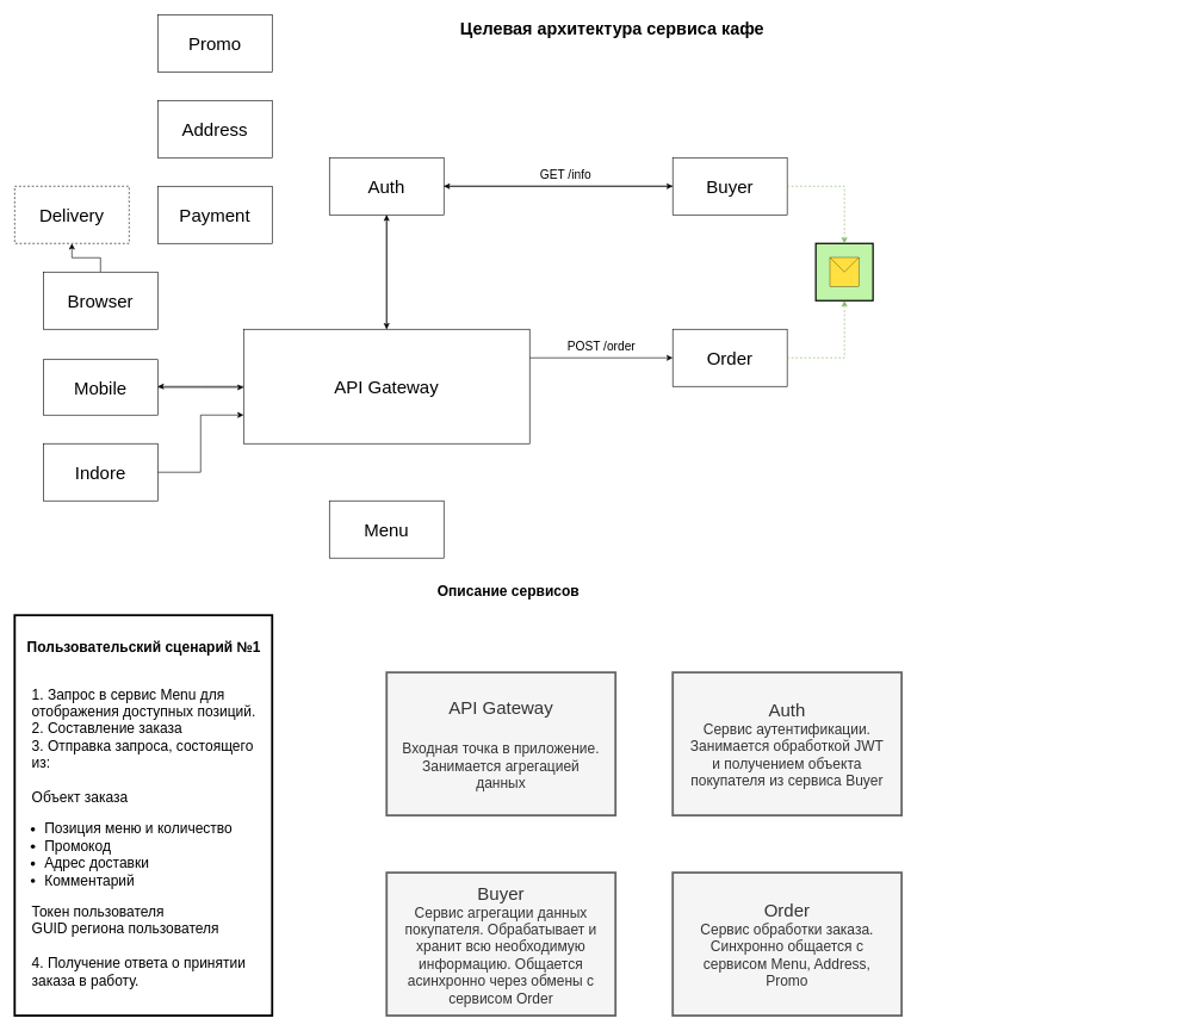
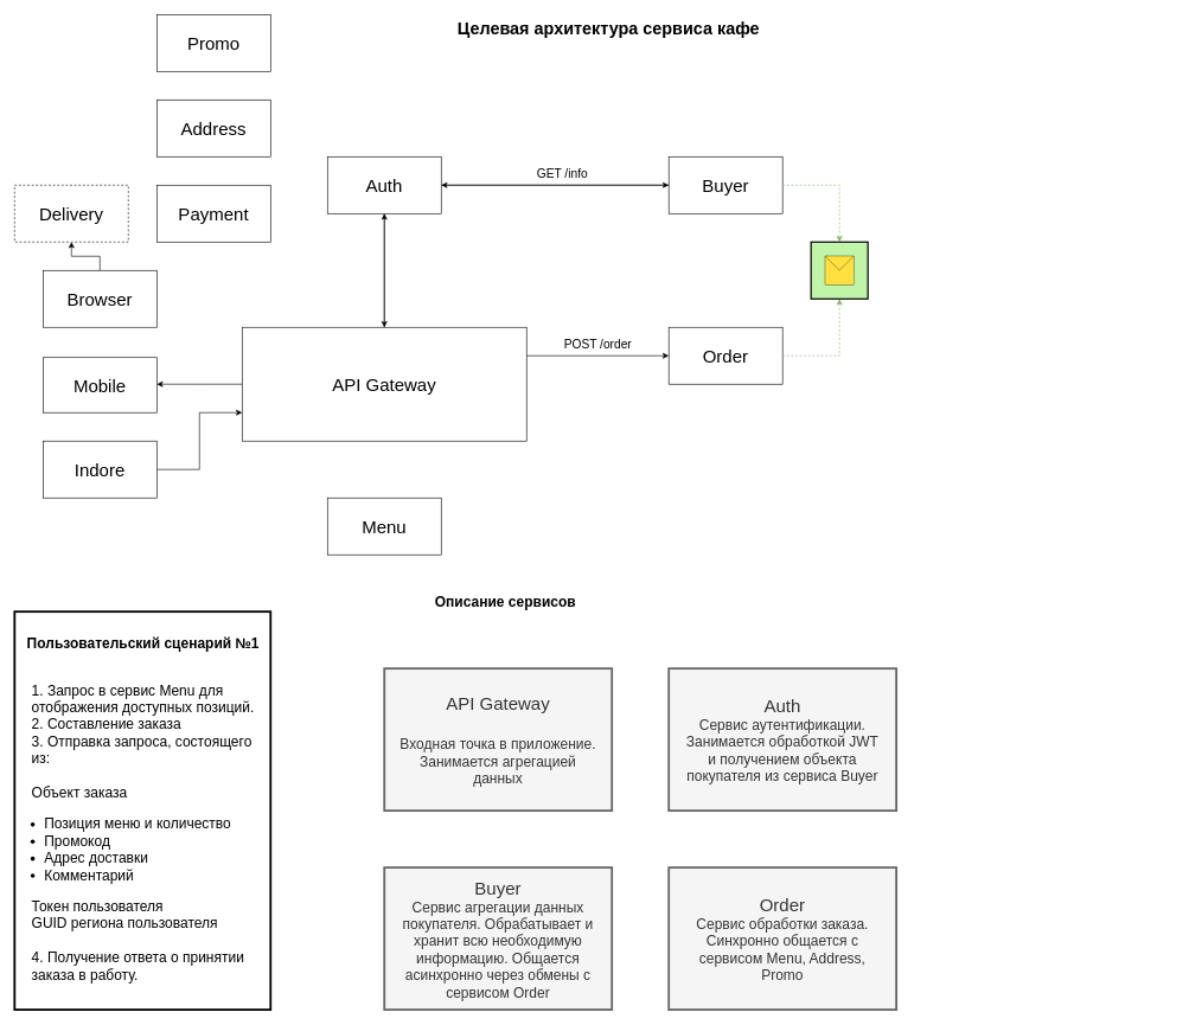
- <mxCell id="14" style="edgeStyle=orthogonalEdgeStyle;rounded=0;orthogonalLoop=1;jettySize=auto;html=1;" edge="1" parent="1" source="15" target="10"><mxGeometry relative="1" as="geometry"><Array as="points"><mxPoint x="310" y="541" /><mxPoint x="310" y="541" /></Array></mxGeometry></mxCell>
- <mxCell id="30" value="&lt;h1&gt;&lt;font style=&quot;font-size: 20px;&quot;&gt;Описание сервисов&lt;/font&gt;&lt;/h1&gt;" style="text;html=1;align=center;verticalAlign=middle;resizable=0;points=[];autosize=1;strokeColor=none;fillColor=none;" vertex="1" parent="1"><mxGeometry x="600" y="790" width="220" height="70" as="geometry" /></mxCell>
+ <mxCell id="30" value="&lt;h1&gt;&lt;font style=&quot;font-size: 20px;&quot;&gt;Описание сервисов&lt;/font&gt;&lt;/h1&gt;" style="text;html=1;align=center;verticalAlign=middle;resizable=0;points=[];autosize=1;strokeColor=none;fillColor=none;" vertex="1" parent="1"><mxGeometry x="600" y="810" width="220" height="70" as="geometry" /></mxCell>
